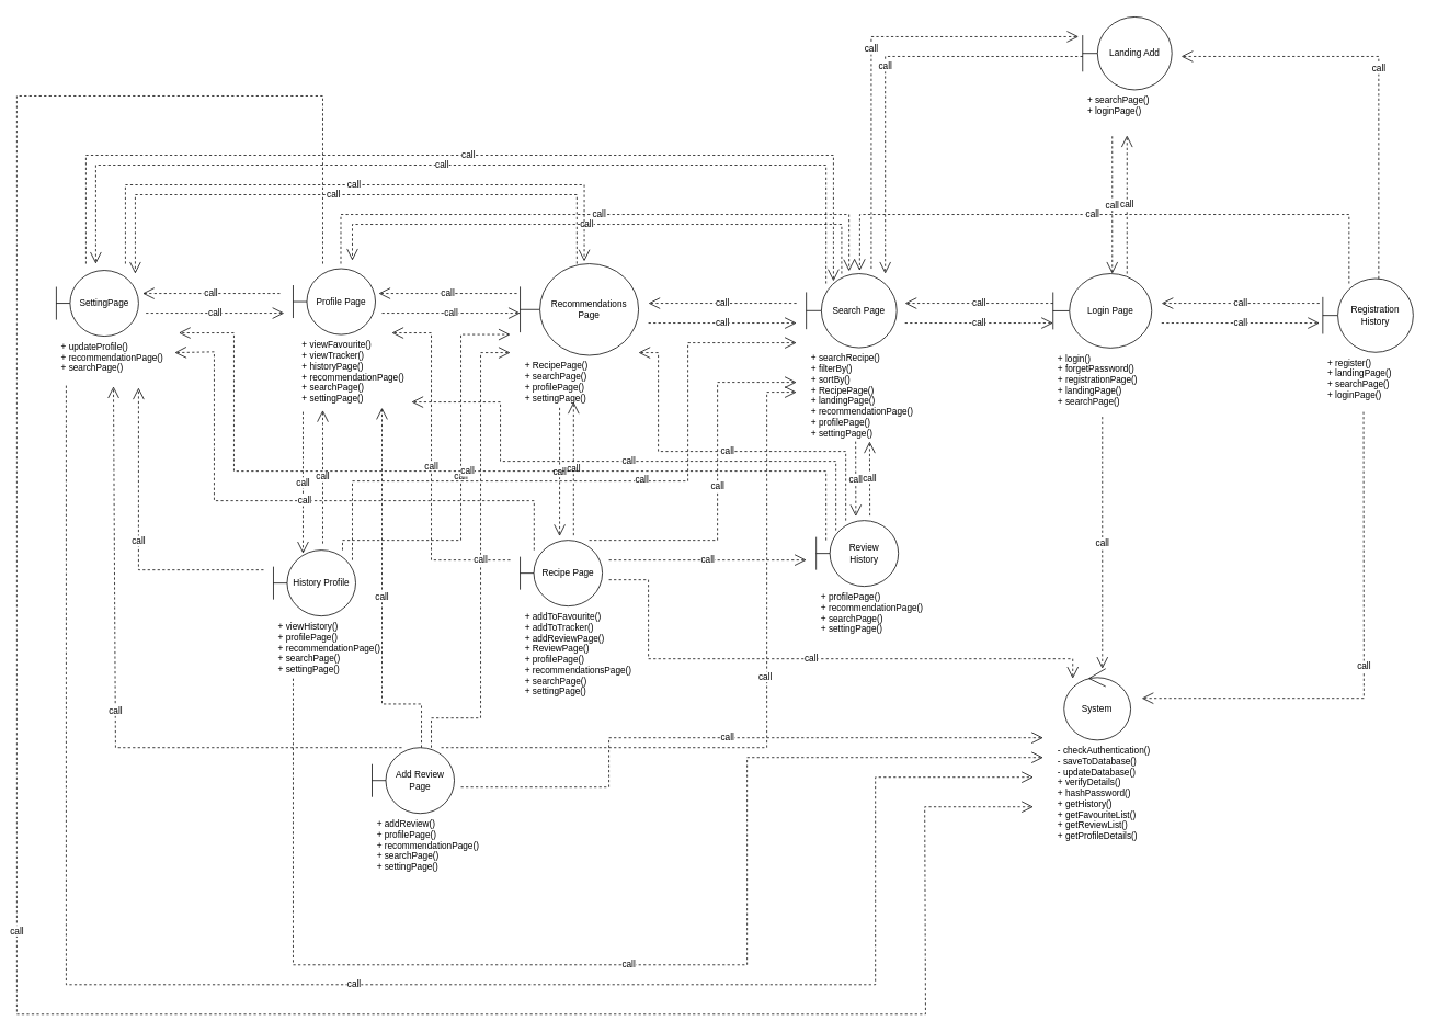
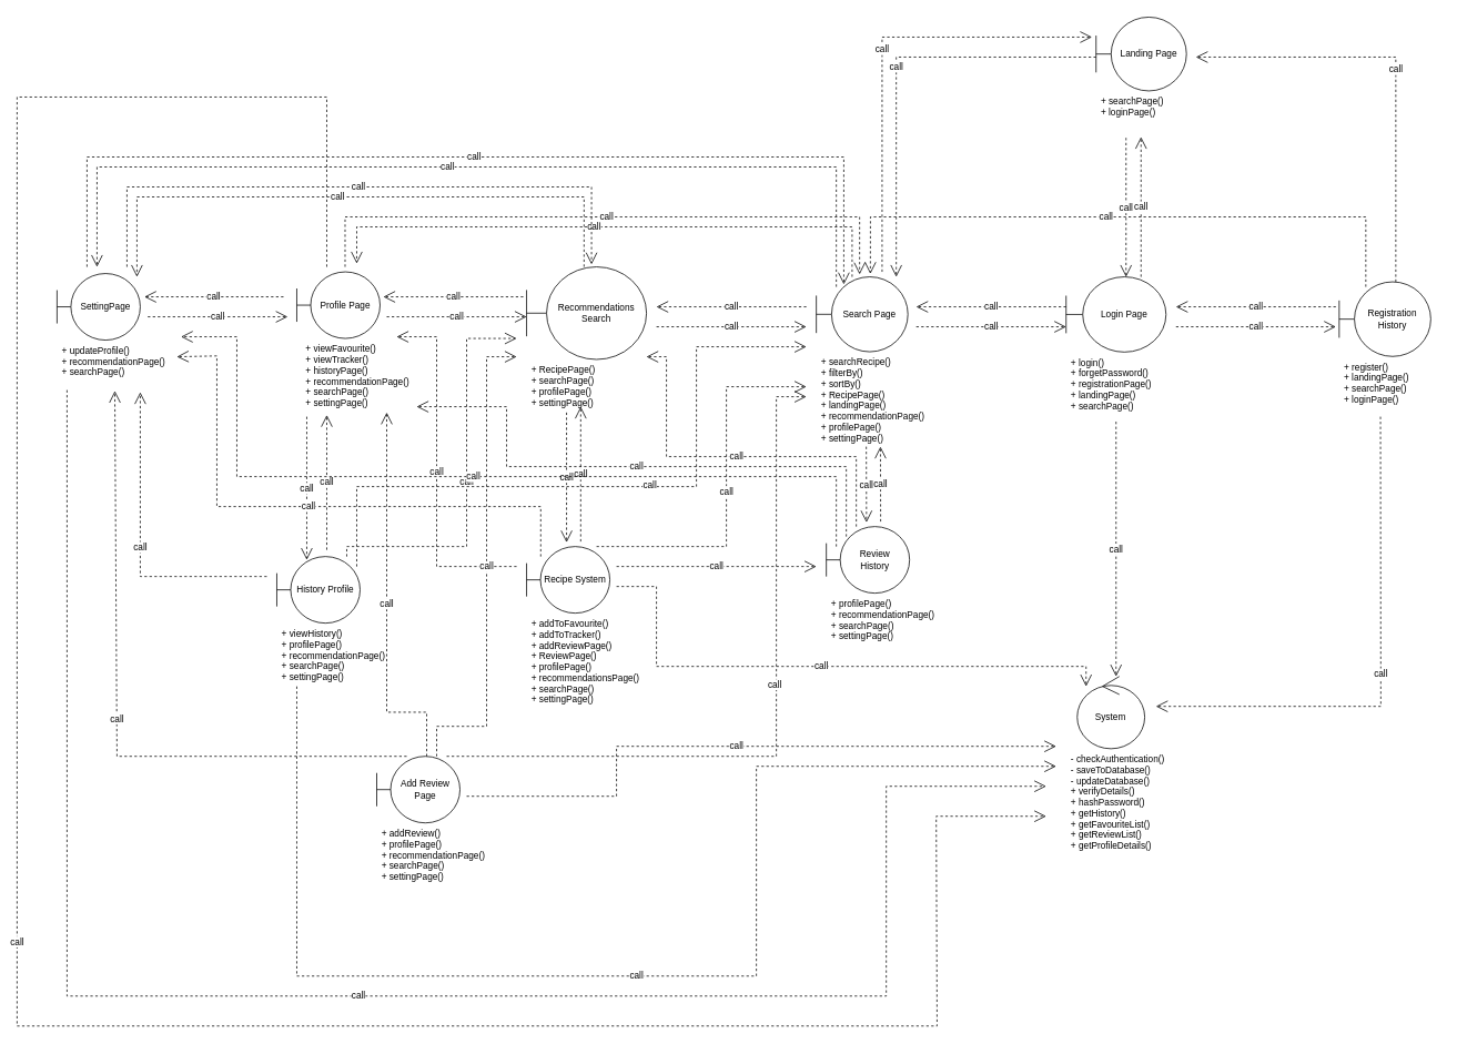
- <mxCell id="30" value="Landing Add" style="shape=umlBoundary;whiteSpace=wrap;html=1;fontSize=11;" vertex="1" parent="29"><mxGeometry width="108.571" height="88.615" as="geometry" /></mxCell>
+ <mxCell id="30" value="Landing Page" style="shape=umlBoundary;whiteSpace=wrap;html=1;fontSize=11;" vertex="1" parent="29"><mxGeometry width="108.571" height="88.615" as="geometry" /></mxCell>
- <mxCell id="21" value="Recommendations Page" style="shape=umlBoundary;whiteSpace=wrap;html=1;fontSize=11;" vertex="1" parent="20"><mxGeometry width="144" height="111.236" as="geometry" /></mxCell>
+ <mxCell id="21" value="Recommendations Search" style="shape=umlBoundary;whiteSpace=wrap;html=1;fontSize=11;" vertex="1" parent="20"><mxGeometry width="144" height="111.236" as="geometry" /></mxCell>
- <mxCell id="77" value="Recipe Page" style="shape=umlBoundary;whiteSpace=wrap;html=1;fontSize=11;" vertex="1" parent="1"><mxGeometry x="632" y="656" width="100" height="80" as="geometry" /></mxCell>
+ <mxCell id="77" value="Recipe System" style="shape=umlBoundary;whiteSpace=wrap;html=1;fontSize=11;" vertex="1" parent="1"><mxGeometry x="632" y="656" width="100" height="80" as="geometry" /></mxCell>
